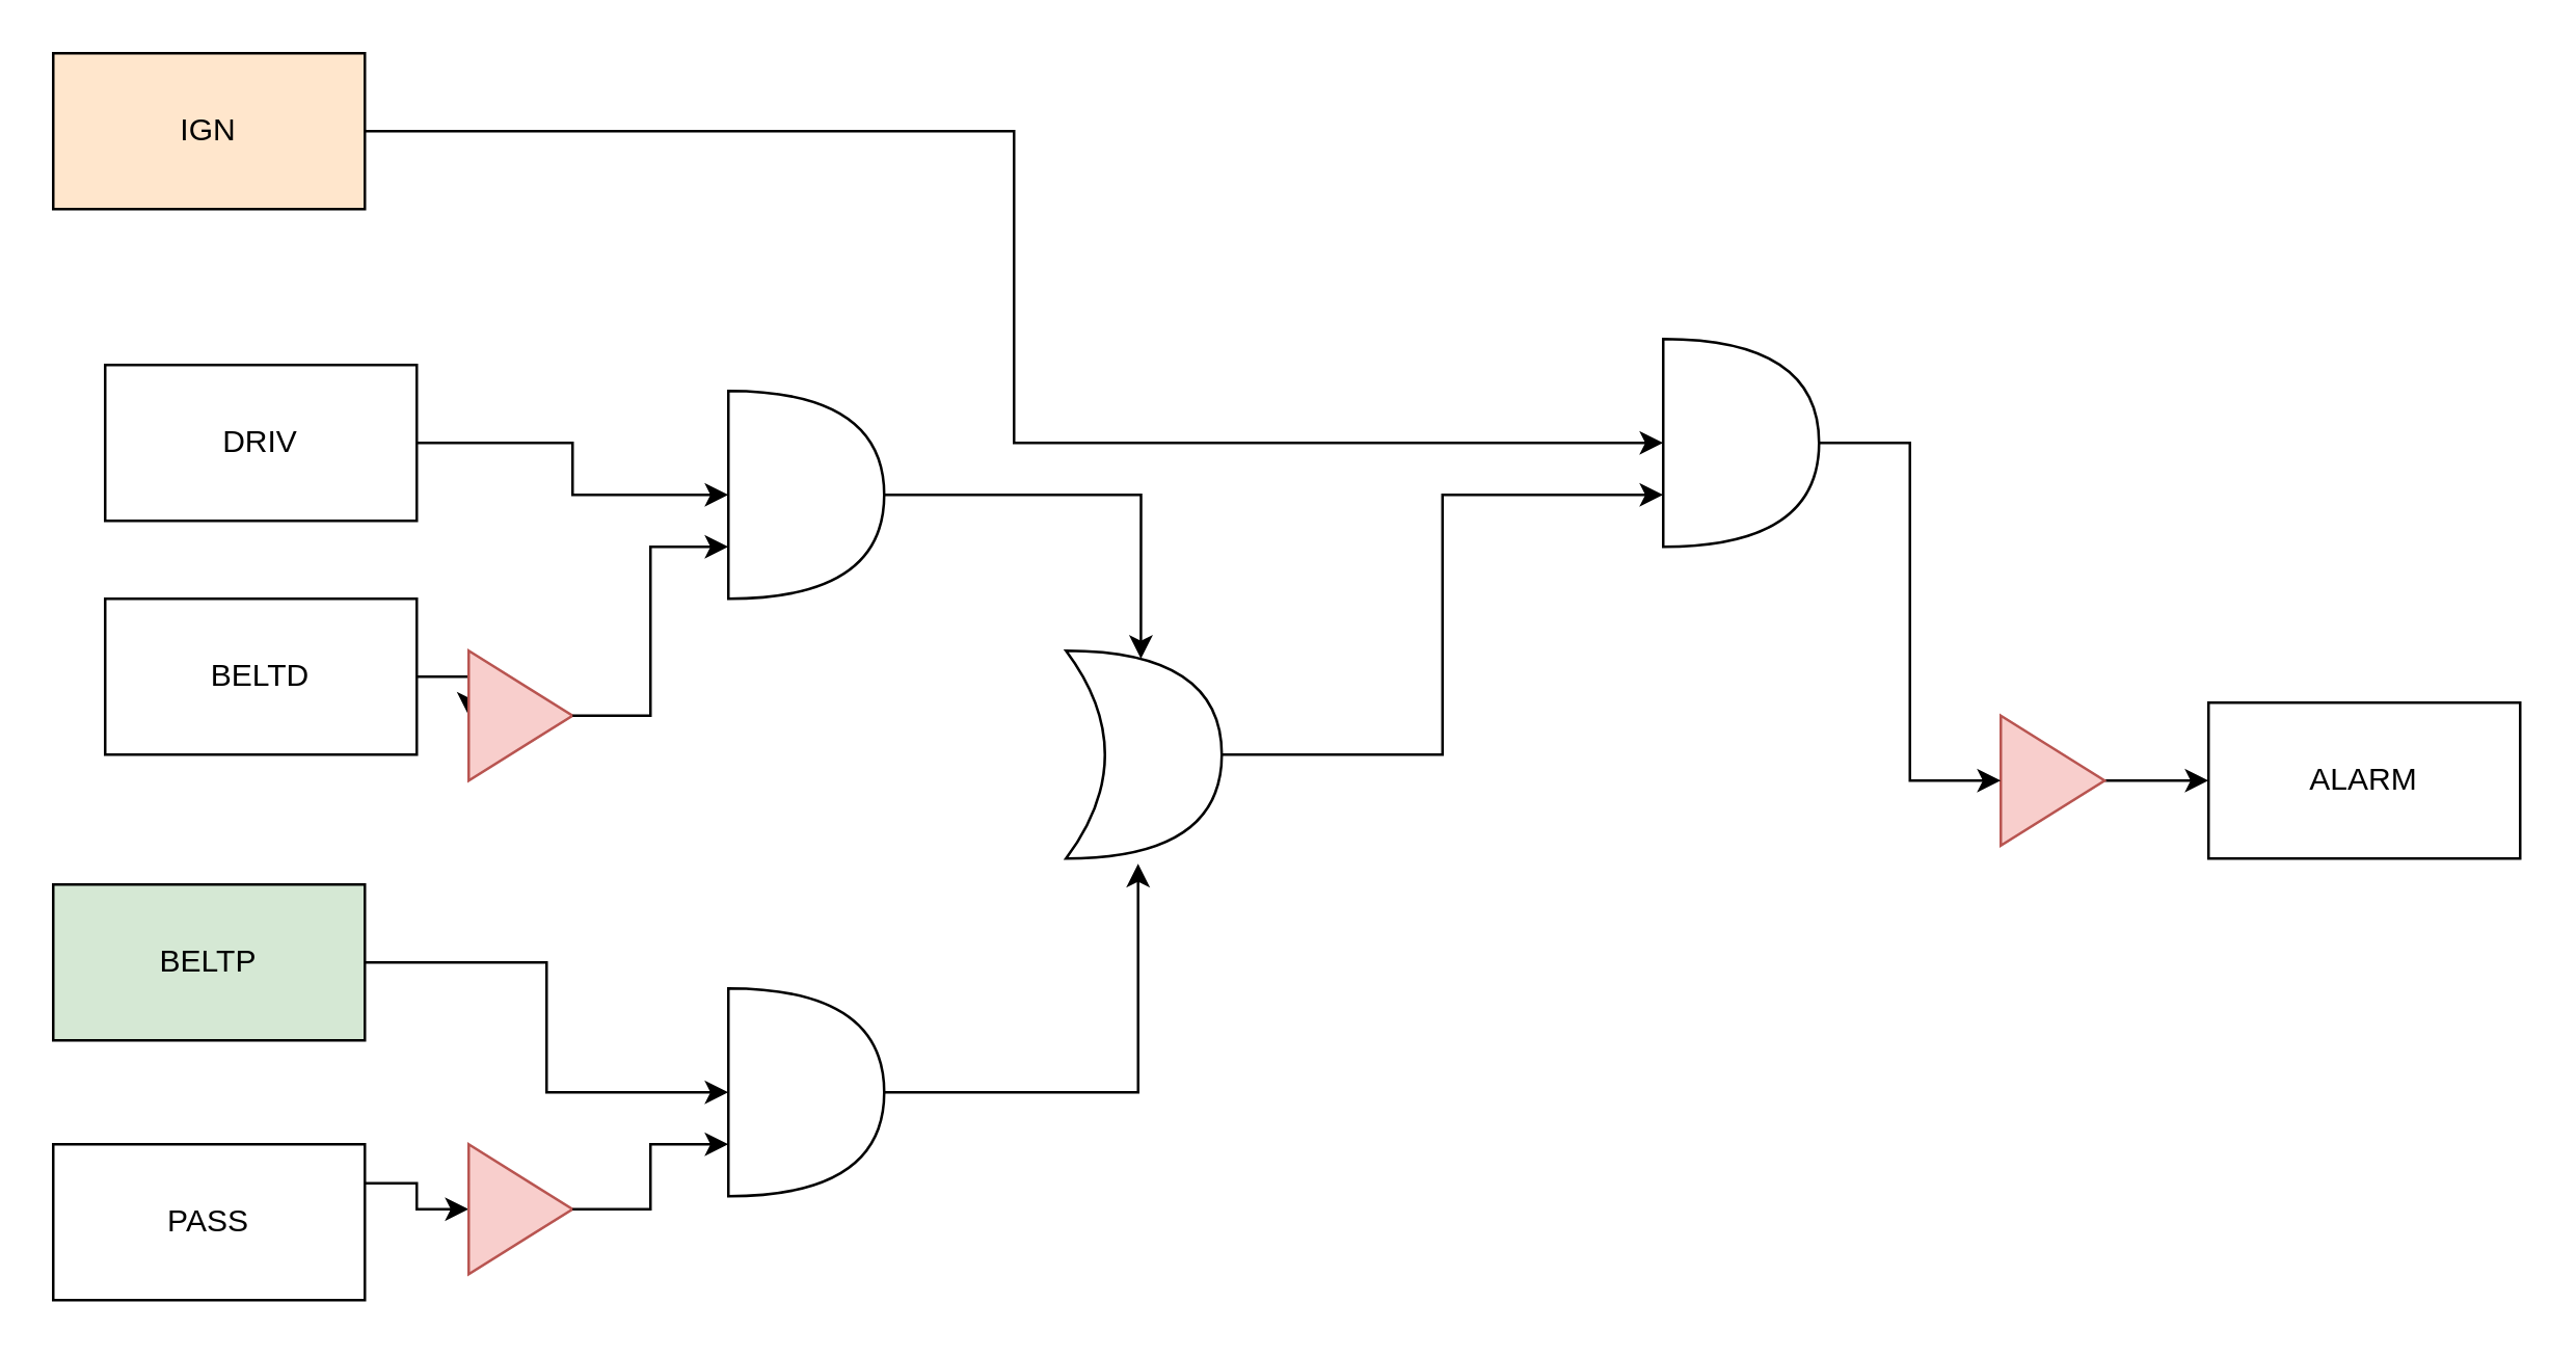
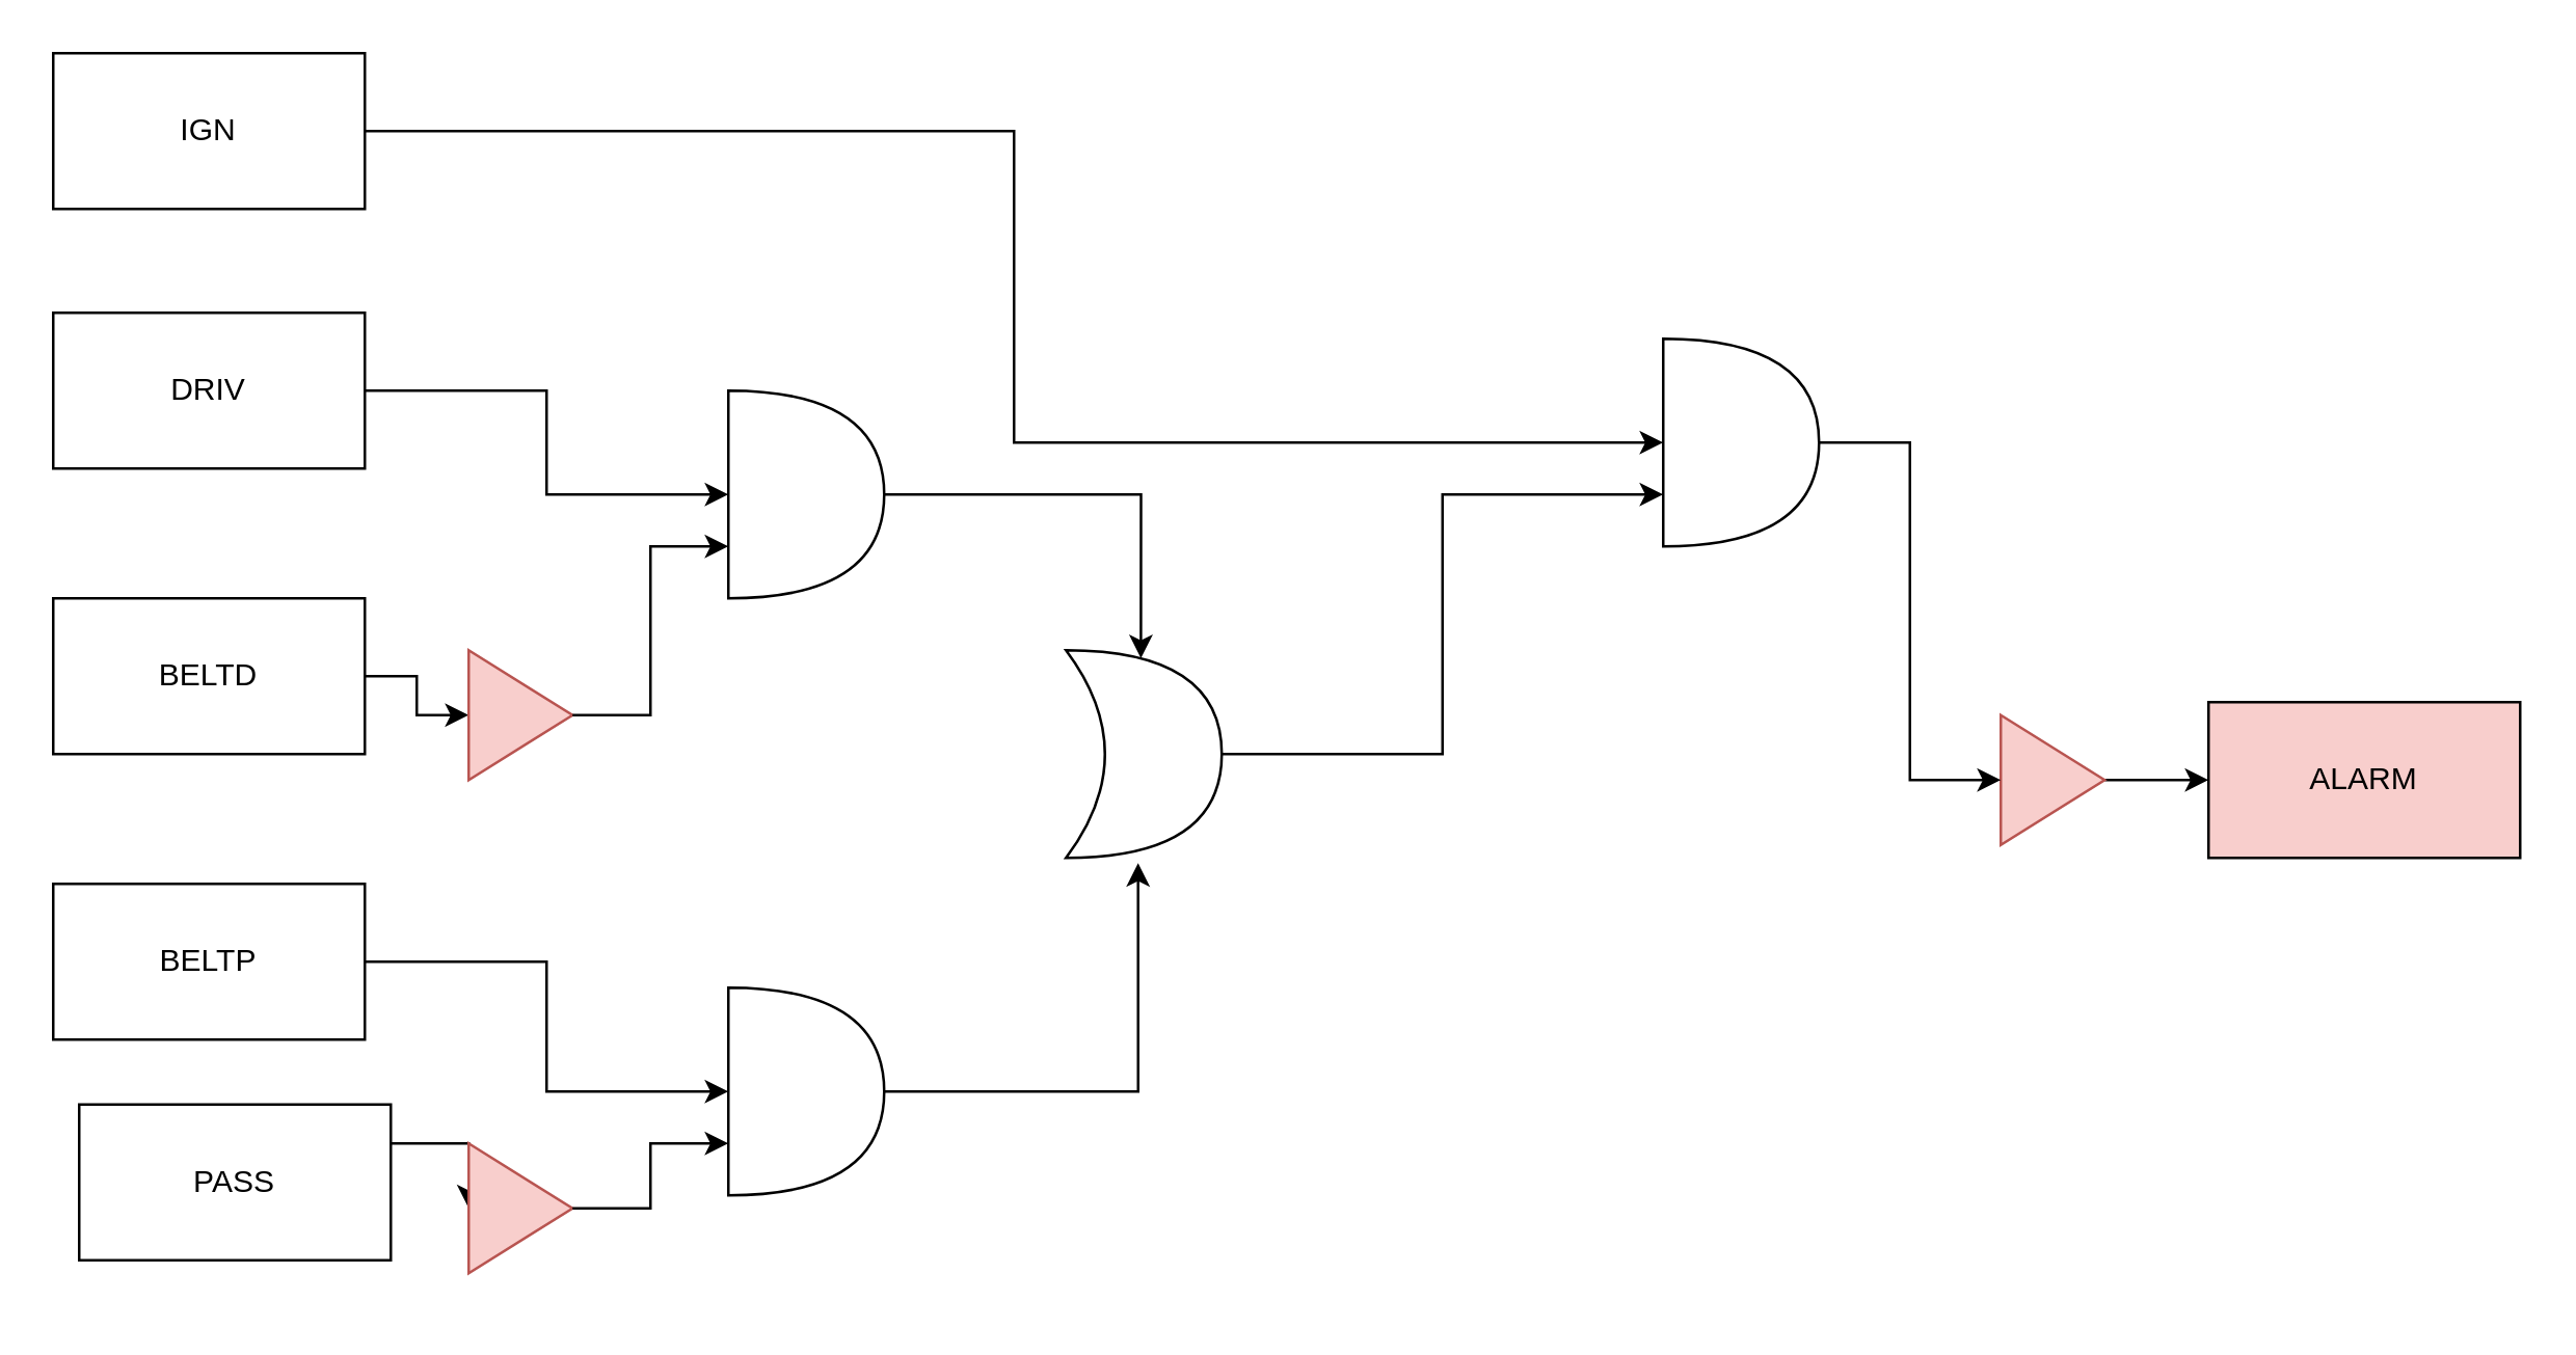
- <mxCell id="2" value="IGN" style="rounded=0;whiteSpace=wrap;html=1;fillColor=#ffe6cc;" vertex="1" parent="1"><mxGeometry x="20" y="20" width="120" height="60" as="geometry" /></mxCell>
+ <mxCell id="2" value="IGN" style="rounded=0;whiteSpace=wrap;html=1;" vertex="1" parent="1"><mxGeometry x="20" y="20" width="120" height="60" as="geometry" /></mxCell>
- <mxCell id="8" value="DRIV" style="rounded=0;whiteSpace=wrap;html=1;" vertex="1" parent="1"><mxGeometry x="40" y="140" width="120" height="60" as="geometry" /></mxCell>
+ <mxCell id="8" value="DRIV" style="rounded=0;whiteSpace=wrap;html=1;" vertex="1" parent="1"><mxGeometry x="20" y="120" width="120" height="60" as="geometry" /></mxCell>
- <mxCell id="4" value="BELTD" style="rounded=0;whiteSpace=wrap;html=1;" vertex="1" parent="1"><mxGeometry x="40" y="230" width="120" height="60" as="geometry" /></mxCell>
+ <mxCell id="4" value="BELTD" style="rounded=0;whiteSpace=wrap;html=1;" vertex="1" parent="1"><mxGeometry x="20" y="230" width="120" height="60" as="geometry" /></mxCell>
- <mxCell id="13" value="ALARM" style="rounded=0;whiteSpace=wrap;html=1;" vertex="1" parent="1"><mxGeometry x="850" y="270" width="120" height="60" as="geometry" /></mxCell>
+ <mxCell id="13" value="ALARM" style="rounded=0;whiteSpace=wrap;html=1;fillColor=#f8cecc;" vertex="1" parent="1"><mxGeometry x="850" y="270" width="120" height="60" as="geometry" /></mxCell>
- <mxCell id="5" value="BELTP" style="rounded=0;whiteSpace=wrap;html=1;fillColor=#d5e8d4;" vertex="1" parent="1"><mxGeometry x="20" y="340" width="120" height="60" as="geometry" /></mxCell>
+ <mxCell id="5" value="BELTP" style="rounded=0;whiteSpace=wrap;html=1;" vertex="1" parent="1"><mxGeometry x="20" y="340" width="120" height="60" as="geometry" /></mxCell>
- <mxCell id="7" value="PASS" style="rounded=0;whiteSpace=wrap;html=1;" vertex="1" parent="1"><mxGeometry x="20" y="440" width="120" height="60" as="geometry" /></mxCell>
+ <mxCell id="7" value="PASS" style="rounded=0;whiteSpace=wrap;html=1;" vertex="1" parent="1"><mxGeometry x="30" y="425" width="120" height="60" as="geometry" /></mxCell>
